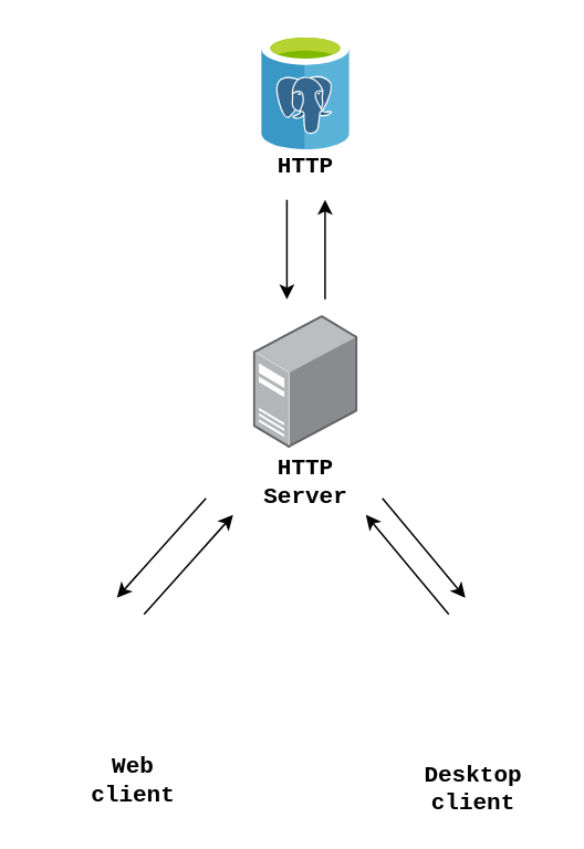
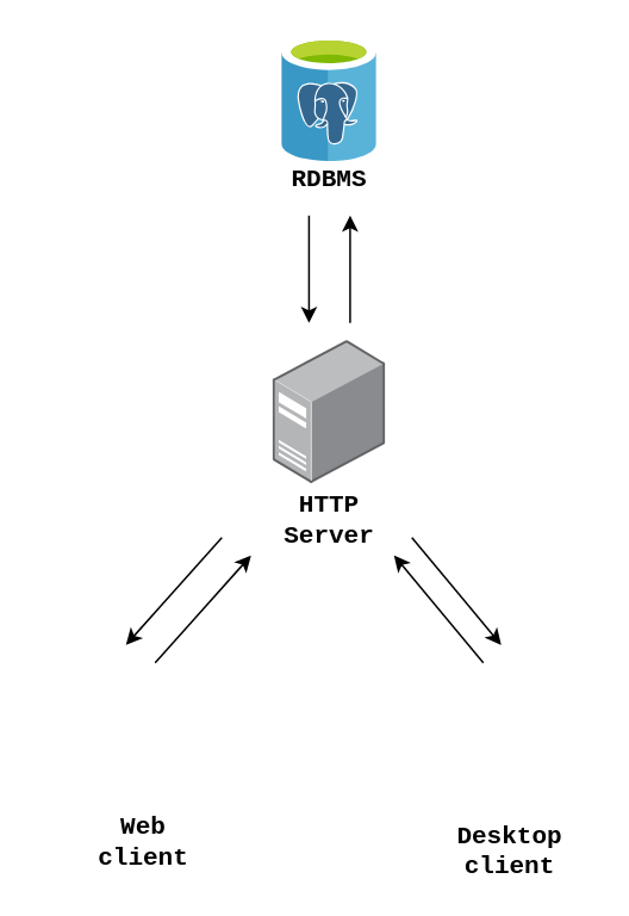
- <mxCell id="15" value="&lt;p&gt;&lt;font style=&quot;font-size: 14px&quot; face=&quot;Courier New&quot;&gt;&lt;b&gt;HTTP&lt;/b&gt;&lt;/font&gt;&lt;/p&gt;" style="text;html=1;strokeColor=none;fillColor=none;align=center;verticalAlign=middle;whiteSpace=wrap;rounded=0;" vertex="1" parent="1"><mxGeometry x="149" y="90" width="70" height="20" as="geometry" /></mxCell>
+ <mxCell id="15" value="&lt;p&gt;&lt;font style=&quot;font-size: 14px&quot; face=&quot;Courier New&quot;&gt;&lt;b&gt;RDBMS&lt;/b&gt;&lt;/font&gt;&lt;/p&gt;" style="text;html=1;strokeColor=none;fillColor=none;align=center;verticalAlign=middle;whiteSpace=wrap;rounded=0;" vertex="1" parent="1"><mxGeometry x="149" y="90" width="70" height="20" as="geometry" /></mxCell>
